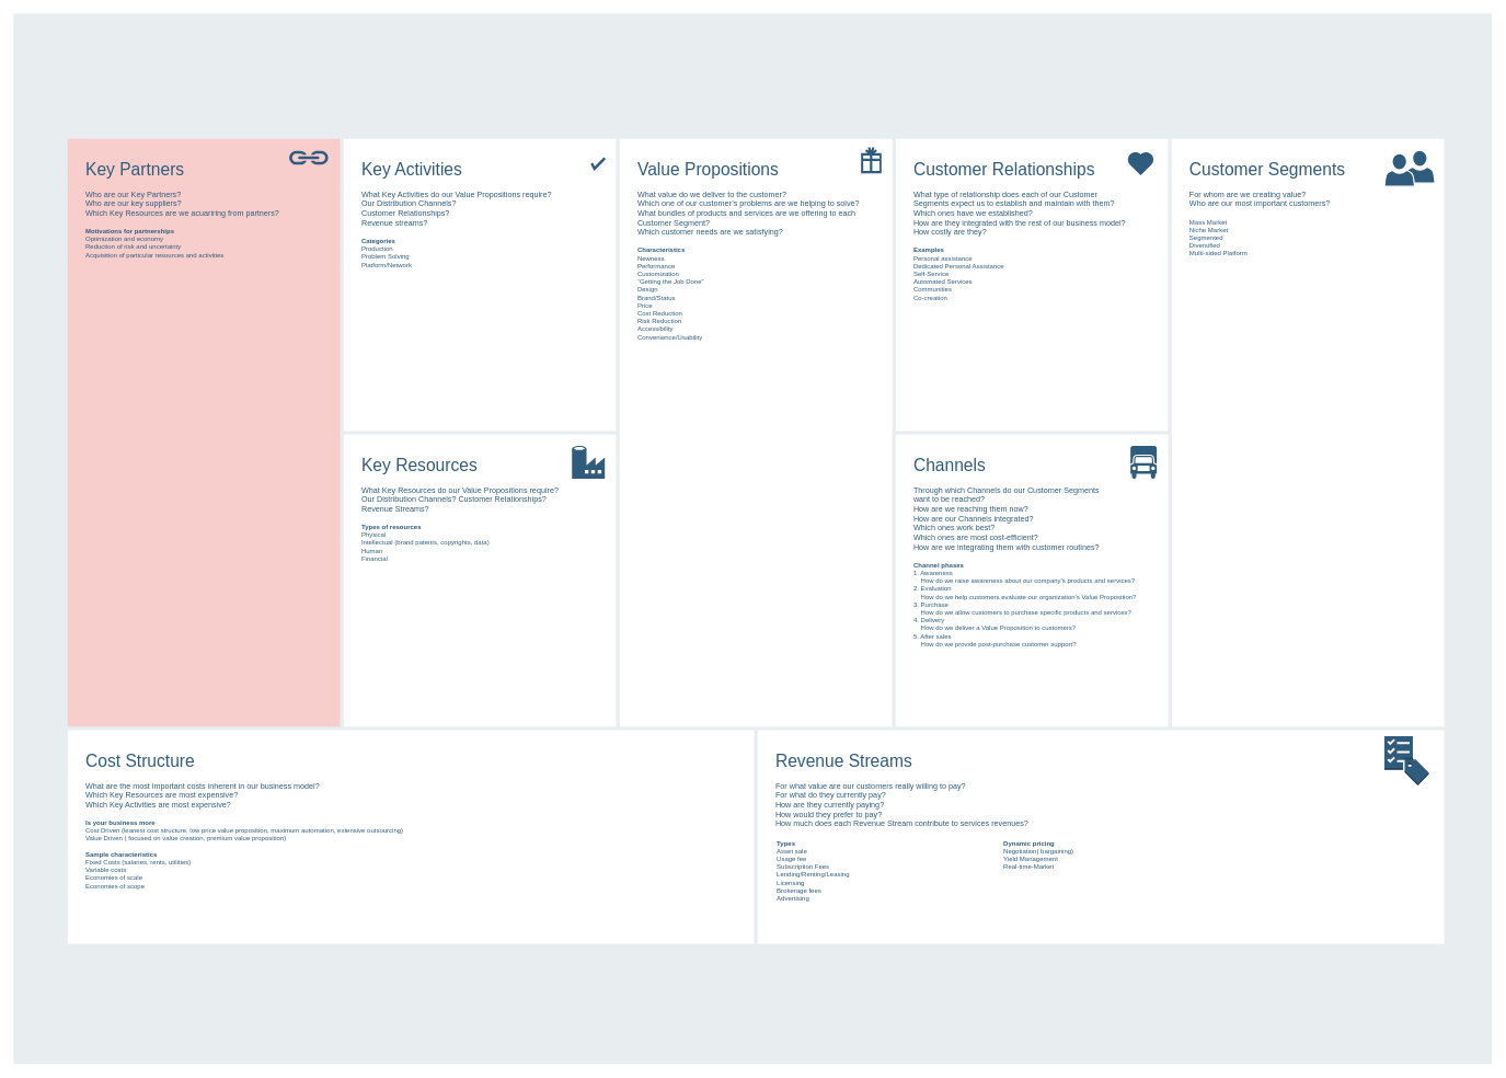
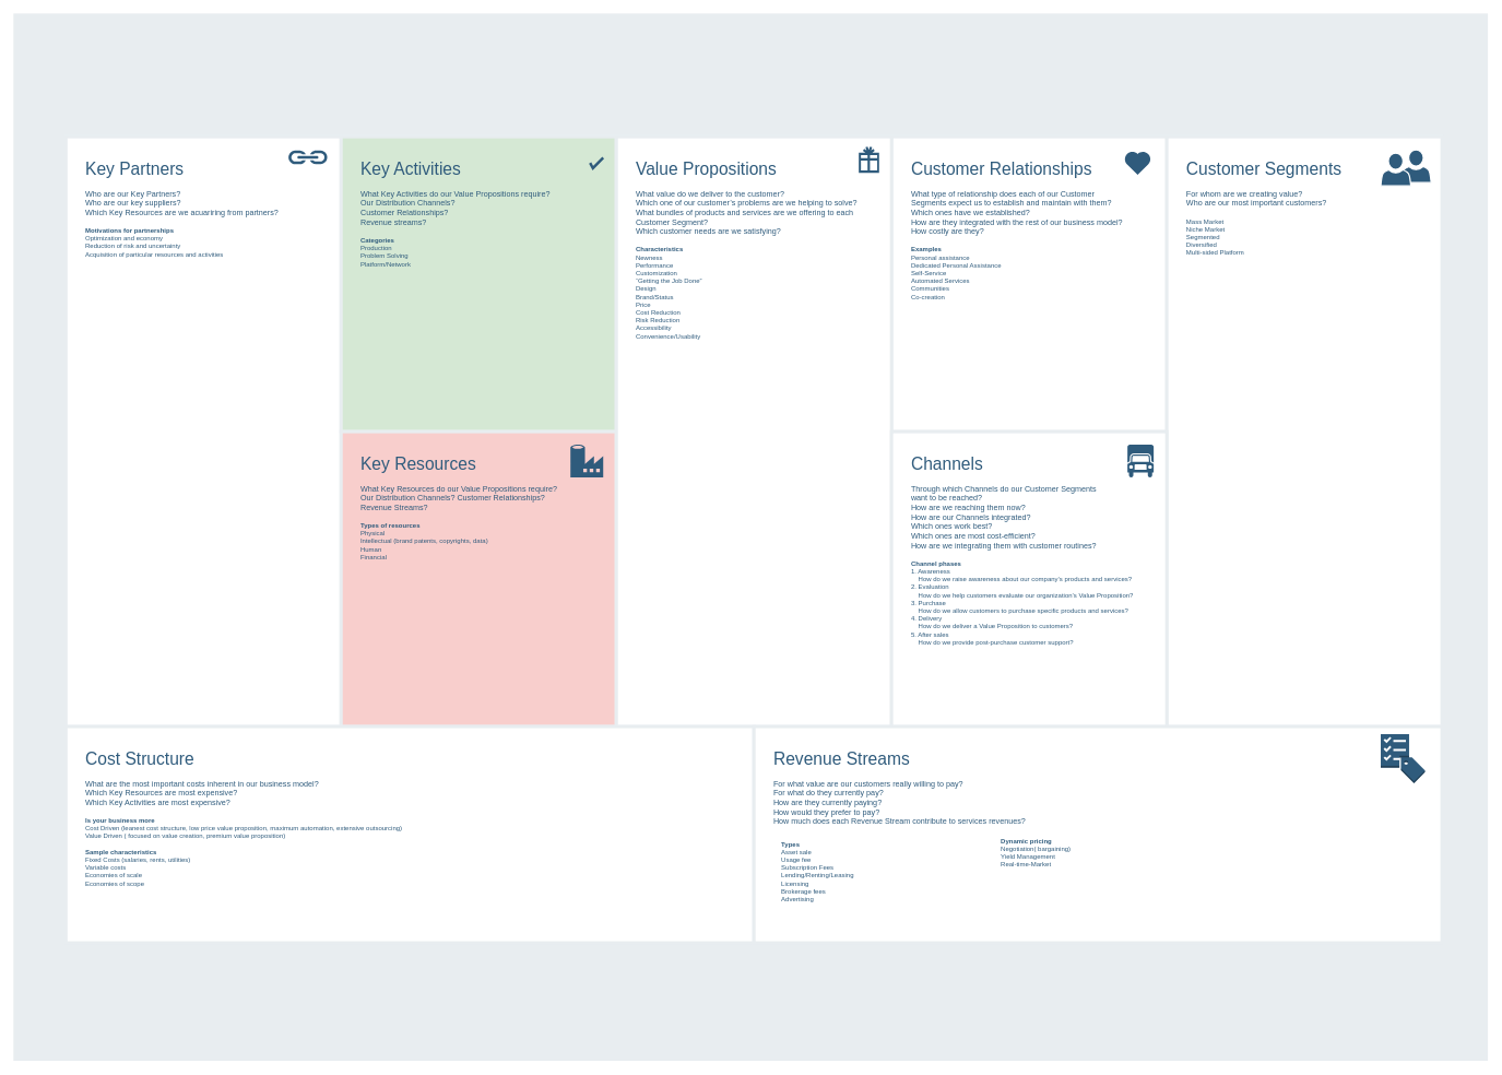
- <mxCell id="5" value="&lt;font&gt;&lt;font style=&quot;font-size: 26px&quot;&gt;Key Activities&lt;/font&gt;&lt;br style=&quot;font-size: 12px&quot;&gt;&lt;/font&gt;&lt;font&gt;&lt;br style=&quot;font-size: 12px&quot;&gt;&lt;div&gt;What Key Activities do our Value Propositions require?&lt;/div&gt;&lt;div&gt;Our Distribution Channels?&lt;/div&gt;&lt;div&gt;Customer Relationships?&lt;/div&gt;&lt;div&gt;Revenue streams?&lt;/div&gt;&lt;div&gt;&lt;br&gt;&lt;/div&gt;&lt;/font&gt;&lt;div style=&quot;font-size: 10px&quot;&gt;&lt;div&gt;&lt;b&gt;Categories&lt;/b&gt;&lt;/div&gt;&lt;div&gt;Production&lt;/div&gt;&lt;div&gt;Problem Solving&lt;/div&gt;&lt;div&gt;Platform/Network&lt;/div&gt;&lt;/div&gt;&lt;div&gt;&lt;br&gt;&lt;/div&gt;" style="rounded=0;whiteSpace=wrap;html=1;shadow=0;labelBackgroundColor=none;strokeColor=#e8edf0;strokeWidth=5;fillColor=#ffffff;fontSize=12;fontColor=#2F5B7C;align=left;verticalAlign=top;spacing=30;" parent="1" vertex="1"><mxGeometry x="520" y="208" width="420" height="450" as="geometry" /></mxCell>
+ <mxCell id="5" value="&lt;font&gt;&lt;font style=&quot;font-size: 26px&quot;&gt;Key Activities&lt;/font&gt;&lt;br style=&quot;font-size: 12px&quot;&gt;&lt;/font&gt;&lt;font&gt;&lt;br style=&quot;font-size: 12px&quot;&gt;&lt;div&gt;What Key Activities do our Value Propositions require?&lt;/div&gt;&lt;div&gt;Our Distribution Channels?&lt;/div&gt;&lt;div&gt;Customer Relationships?&lt;/div&gt;&lt;div&gt;Revenue streams?&lt;/div&gt;&lt;div&gt;&lt;br&gt;&lt;/div&gt;&lt;/font&gt;&lt;div style=&quot;font-size: 10px&quot;&gt;&lt;div&gt;&lt;b&gt;Categories&lt;/b&gt;&lt;/div&gt;&lt;div&gt;Production&lt;/div&gt;&lt;div&gt;Problem Solving&lt;/div&gt;&lt;div&gt;Platform/Network&lt;/div&gt;&lt;/div&gt;&lt;div&gt;&lt;br&gt;&lt;/div&gt;" style="rounded=0;whiteSpace=wrap;html=1;shadow=0;labelBackgroundColor=none;strokeColor=#e8edf0;strokeWidth=5;fillColor=#d5e8d4;fontSize=12;fontColor=#2F5B7C;align=left;verticalAlign=top;spacing=30;" parent="1" vertex="1"><mxGeometry x="520" y="208" width="420" height="450" as="geometry" /></mxCell>
- <mxCell id="4" value="&lt;font&gt;&lt;font style=&quot;font-size: 26px&quot;&gt;Key Partners&lt;/font&gt;&lt;br&gt;&lt;/font&gt;&lt;font style=&quot;font-size: 12px&quot;&gt;&lt;br style=&quot;font-size: 12px&quot;&gt;&lt;font style=&quot;font-size: 12px&quot;&gt;Who are our Key Partners?&lt;br style=&quot;font-size: 12px&quot;&gt;Who are our key suppliers?&lt;br style=&quot;font-size: 12px&quot;&gt;Which Key Resources are we acuariring from partners?&lt;br style=&quot;font-size: 12px&quot;&gt;&lt;/font&gt;&lt;br style=&quot;font-size: 12px&quot;&gt;&lt;/font&gt;&lt;div style=&quot;font-size: 10px&quot;&gt;&lt;font style=&quot;font-size: 10px&quot;&gt;&lt;b&gt;Motivations for partnerships&lt;/b&gt;&lt;/font&gt;&lt;/div&gt;&lt;div style=&quot;font-size: 10px&quot;&gt;&lt;font style=&quot;font-size: 10px&quot;&gt;Optimization and economy&lt;/font&gt;&lt;/div&gt;&lt;div style=&quot;font-size: 10px&quot;&gt;&lt;font style=&quot;font-size: 10px&quot;&gt;Reduction of risk and uncertainty&lt;/font&gt;&lt;/div&gt;&lt;div style=&quot;font-size: 10px&quot;&gt;&lt;font style=&quot;font-size: 10px&quot;&gt;Acquisition of particular resources and activities&lt;/font&gt;&lt;/div&gt;&lt;div style=&quot;font-size: 12px&quot;&gt;&lt;br style=&quot;font-size: 12px&quot;&gt;&lt;/div&gt;" style="rounded=0;whiteSpace=wrap;html=1;shadow=0;labelBackgroundColor=none;strokeColor=#e8edf0;strokeWidth=5;fillColor=#f8cecc;fontSize=12;fontColor=#2F5B7C;align=left;verticalAlign=top;spacing=30;" parent="1" vertex="1"><mxGeometry x="100" y="208" width="420" height="900" as="geometry" /></mxCell>
+ <mxCell id="4" value="&lt;font&gt;&lt;font style=&quot;font-size: 26px&quot;&gt;Key Partners&lt;/font&gt;&lt;br&gt;&lt;/font&gt;&lt;font style=&quot;font-size: 12px&quot;&gt;&lt;br style=&quot;font-size: 12px&quot;&gt;&lt;font style=&quot;font-size: 12px&quot;&gt;Who are our Key Partners?&lt;br style=&quot;font-size: 12px&quot;&gt;Who are our key suppliers?&lt;br style=&quot;font-size: 12px&quot;&gt;Which Key Resources are we acuariring from partners?&lt;br style=&quot;font-size: 12px&quot;&gt;&lt;/font&gt;&lt;br style=&quot;font-size: 12px&quot;&gt;&lt;/font&gt;&lt;div style=&quot;font-size: 10px&quot;&gt;&lt;font style=&quot;font-size: 10px&quot;&gt;&lt;b&gt;Motivations for partnerships&lt;/b&gt;&lt;/font&gt;&lt;/div&gt;&lt;div style=&quot;font-size: 10px&quot;&gt;&lt;font style=&quot;font-size: 10px&quot;&gt;Optimization and economy&lt;/font&gt;&lt;/div&gt;&lt;div style=&quot;font-size: 10px&quot;&gt;&lt;font style=&quot;font-size: 10px&quot;&gt;Reduction of risk and uncertainty&lt;/font&gt;&lt;/div&gt;&lt;div style=&quot;font-size: 10px&quot;&gt;&lt;font style=&quot;font-size: 10px&quot;&gt;Acquisition of particular resources and activities&lt;/font&gt;&lt;/div&gt;&lt;div style=&quot;font-size: 12px&quot;&gt;&lt;br style=&quot;font-size: 12px&quot;&gt;&lt;/div&gt;" style="rounded=0;whiteSpace=wrap;html=1;shadow=0;labelBackgroundColor=none;strokeColor=#e8edf0;strokeWidth=5;fillColor=#ffffff;fontSize=12;fontColor=#2F5B7C;align=left;verticalAlign=top;spacing=30;" parent="1" vertex="1"><mxGeometry x="100" y="208" width="420" height="900" as="geometry" /></mxCell>
- <mxCell id="6" value="&lt;div&gt;&lt;font style=&quot;font-size: 26px&quot;&gt;Key Resources&lt;/font&gt;&lt;/div&gt;&lt;div&gt;&lt;br&gt;&lt;/div&gt;&lt;div&gt;What Key Resources do our Value Propositions require?&lt;/div&gt;&lt;div&gt;Our Distribution Channels? Customer Relationships?&lt;/div&gt;&lt;div&gt;Revenue Streams?&lt;/div&gt;&lt;div&gt;&lt;br&gt;&lt;/div&gt;&lt;div style=&quot;font-size: 10px&quot;&gt;&lt;font style=&quot;font-size: 10px&quot;&gt;&lt;b&gt;Types of resources&lt;/b&gt;&lt;/font&gt;&lt;/div&gt;&lt;div style=&quot;font-size: 10px&quot;&gt;&lt;font style=&quot;font-size: 10px&quot;&gt;Physical&lt;/font&gt;&lt;/div&gt;&lt;div style=&quot;font-size: 10px&quot;&gt;&lt;font style=&quot;font-size: 10px&quot;&gt;Intellectual (brand patents, copyrights, data)&lt;/font&gt;&lt;/div&gt;&lt;div style=&quot;font-size: 10px&quot;&gt;&lt;font style=&quot;font-size: 10px&quot;&gt;Human&lt;/font&gt;&lt;/div&gt;&lt;div style=&quot;font-size: 10px&quot;&gt;&lt;font style=&quot;font-size: 10px&quot;&gt;Financial&lt;/font&gt;&lt;/div&gt;" style="rounded=0;whiteSpace=wrap;html=1;shadow=0;labelBackgroundColor=none;strokeColor=#e8edf0;strokeWidth=5;fillColor=#ffffff;fontSize=12;fontColor=#2F5B7C;align=left;verticalAlign=top;spacing=30;" parent="1" vertex="1"><mxGeometry x="520" y="658" width="420" height="450" as="geometry" /></mxCell>
+ <mxCell id="6" value="&lt;div&gt;&lt;font style=&quot;font-size: 26px&quot;&gt;Key Resources&lt;/font&gt;&lt;/div&gt;&lt;div&gt;&lt;br&gt;&lt;/div&gt;&lt;div&gt;What Key Resources do our Value Propositions require?&lt;/div&gt;&lt;div&gt;Our Distribution Channels? Customer Relationships?&lt;/div&gt;&lt;div&gt;Revenue Streams?&lt;/div&gt;&lt;div&gt;&lt;br&gt;&lt;/div&gt;&lt;div style=&quot;font-size: 10px&quot;&gt;&lt;font style=&quot;font-size: 10px&quot;&gt;&lt;b&gt;Types of resources&lt;/b&gt;&lt;/font&gt;&lt;/div&gt;&lt;div style=&quot;font-size: 10px&quot;&gt;&lt;font style=&quot;font-size: 10px&quot;&gt;Physical&lt;/font&gt;&lt;/div&gt;&lt;div style=&quot;font-size: 10px&quot;&gt;&lt;font style=&quot;font-size: 10px&quot;&gt;Intellectual (brand patents, copyrights, data)&lt;/font&gt;&lt;/div&gt;&lt;div style=&quot;font-size: 10px&quot;&gt;&lt;font style=&quot;font-size: 10px&quot;&gt;Human&lt;/font&gt;&lt;/div&gt;&lt;div style=&quot;font-size: 10px&quot;&gt;&lt;font style=&quot;font-size: 10px&quot;&gt;Financial&lt;/font&gt;&lt;/div&gt;" style="rounded=0;whiteSpace=wrap;html=1;shadow=0;labelBackgroundColor=none;strokeColor=#e8edf0;strokeWidth=5;fillColor=#f8cecc;fontSize=12;fontColor=#2F5B7C;align=left;verticalAlign=top;spacing=30;" parent="1" vertex="1"><mxGeometry x="520" y="658" width="420" height="450" as="geometry" /></mxCell>
- <mxCell id="16" value="&lt;div style=&quot;font-size: 10px&quot;&gt;&lt;b&gt;Types&lt;/b&gt;&lt;/div&gt;&lt;div style=&quot;font-size: 10px&quot;&gt;Asset sale&lt;/div&gt;&lt;div style=&quot;font-size: 10px&quot;&gt;Usage fee&lt;/div&gt;&lt;div style=&quot;font-size: 10px&quot;&gt;Subscription Fees&lt;/div&gt;&lt;div style=&quot;font-size: 10px&quot;&gt;Lending/Renting/Leasing&lt;/div&gt;&lt;div style=&quot;font-size: 10px&quot;&gt;Licensing&lt;/div&gt;&lt;div style=&quot;font-size: 10px&quot;&gt;Brokerage fees&lt;/div&gt;&lt;div style=&quot;font-size: 10px&quot;&gt;Advertising&lt;/div&gt;" style="text;html=1;resizable=0;points=[];autosize=1;align=left;verticalAlign=top;spacingTop=-4;fontSize=10;fontColor=#2F5B7C;" parent="1" vertex="1"><mxGeometry x="1180" y="1274" width="130" height="100" as="geometry" /></mxCell>
+ <mxCell id="16" value="&lt;div style=&quot;font-size: 10px&quot;&gt;&lt;b&gt;Types&lt;/b&gt;&lt;/div&gt;&lt;div style=&quot;font-size: 10px&quot;&gt;Asset sale&lt;/div&gt;&lt;div style=&quot;font-size: 10px&quot;&gt;Usage fee&lt;/div&gt;&lt;div style=&quot;font-size: 10px&quot;&gt;Subscription Fees&lt;/div&gt;&lt;div style=&quot;font-size: 10px&quot;&gt;Lending/Renting/Leasing&lt;/div&gt;&lt;div style=&quot;font-size: 10px&quot;&gt;Licensing&lt;/div&gt;&lt;div style=&quot;font-size: 10px&quot;&gt;Brokerage fees&lt;/div&gt;&lt;div style=&quot;font-size: 10px&quot;&gt;Advertising&lt;/div&gt;" style="text;html=1;resizable=0;points=[];autosize=1;align=left;verticalAlign=top;spacingTop=-4;fontSize=10;fontColor=#2F5B7C;" parent="1" vertex="1"><mxGeometry x="1190" y="1279" width="130" height="100" as="geometry" /></mxCell>
